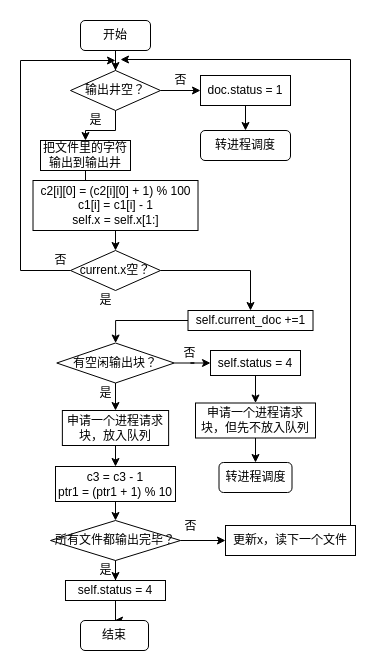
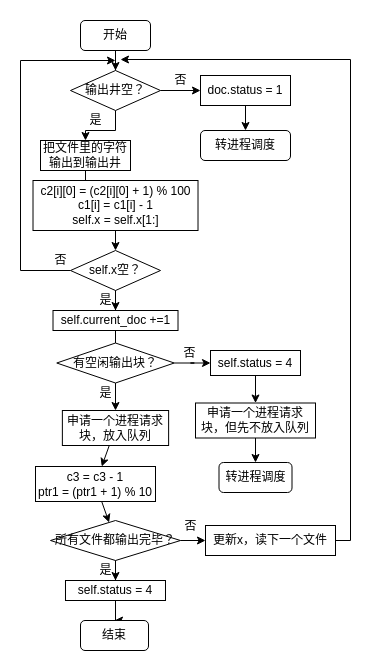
- <mxCell id="20" value="current.x空？" style="rhombus;whiteSpace=wrap;html=1;" parent="1" vertex="1"><mxGeometry x="70.01" y="250" width="90" height="40" as="geometry" /></mxCell>
+ <mxCell id="20" value="self.x空？" style="rhombus;whiteSpace=wrap;html=1;" parent="1" vertex="1"><mxGeometry x="70.01" y="250" width="90" height="40" as="geometry" /></mxCell>
- <mxCell id="17" value="self.current_doc +=1" style="whiteSpace=wrap;html=1;rounded=0;" parent="1" vertex="1"><mxGeometry x="187.51" y="310" width="125" height="20" as="geometry" /></mxCell>
+ <mxCell id="17" value="self.current_doc +=1" style="whiteSpace=wrap;html=1;rounded=0;" parent="1" vertex="1"><mxGeometry x="52.51" y="310" width="125" height="20" as="geometry" /></mxCell>
- <mxCell id="34" value="c3 = c3 - 1&lt;br&gt;ptr1 = (ptr1 + 1) % 10" style="whiteSpace=wrap;html=1;rounded=0;" parent="1" vertex="1"><mxGeometry x="55" y="466" width="120" height="35" as="geometry" /></mxCell>
+ <mxCell id="34" value="c3 = c3 - 1&lt;br&gt;ptr1 = (ptr1 + 1) % 10" style="whiteSpace=wrap;html=1;rounded=0;" parent="1" vertex="1"><mxGeometry x="35" y="466" width="120" height="35" as="geometry" /></mxCell>
- <mxCell id="46" value="更新x，读下一个文件" style="whiteSpace=wrap;html=1;" parent="1" vertex="1"><mxGeometry x="225" y="525" width="130" height="30" as="geometry" /></mxCell>
+ <mxCell id="46" value="更新x，读下一个文件" style="whiteSpace=wrap;html=1;" parent="1" vertex="1"><mxGeometry x="205" y="525" width="130" height="30" as="geometry" /></mxCell>
